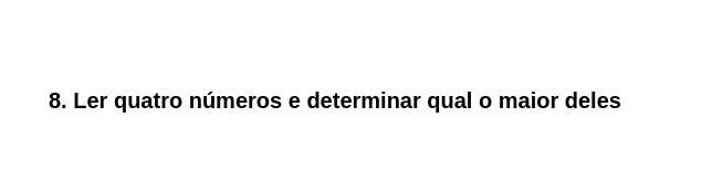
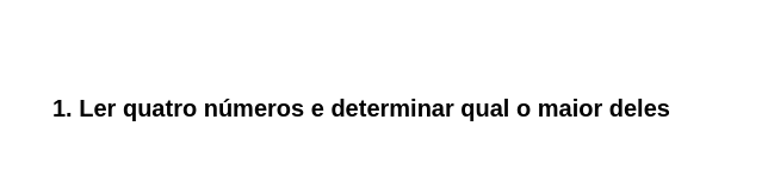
- <mxCell id="2" value="&lt;h1 style=&quot;margin-top: 0px;&quot;&gt;&lt;font style=&quot;font-size: 10px;&quot;&gt;8. Ler quatro números e determinar qual o maior deles&lt;/font&gt;&lt;br&gt;&lt;/h1&gt;" style="text;html=1;whiteSpace=wrap;overflow=hidden;rounded=0;" vertex="1" parent="1"><mxGeometry width="280" height="40" as="geometry" x="20" y="20" /></mxCell>
+ <mxCell id="2" value="&lt;h1 style=&quot;margin-top: 0px;&quot;&gt;&lt;font style=&quot;font-size: 10px;&quot;&gt;1. Ler quatro números e determinar qual o maior deles&lt;/font&gt;&lt;br&gt;&lt;/h1&gt;" style="text;html=1;whiteSpace=wrap;overflow=hidden;rounded=0;" vertex="1" parent="1"><mxGeometry width="280" height="40" as="geometry" x="20" y="20" /></mxCell>
